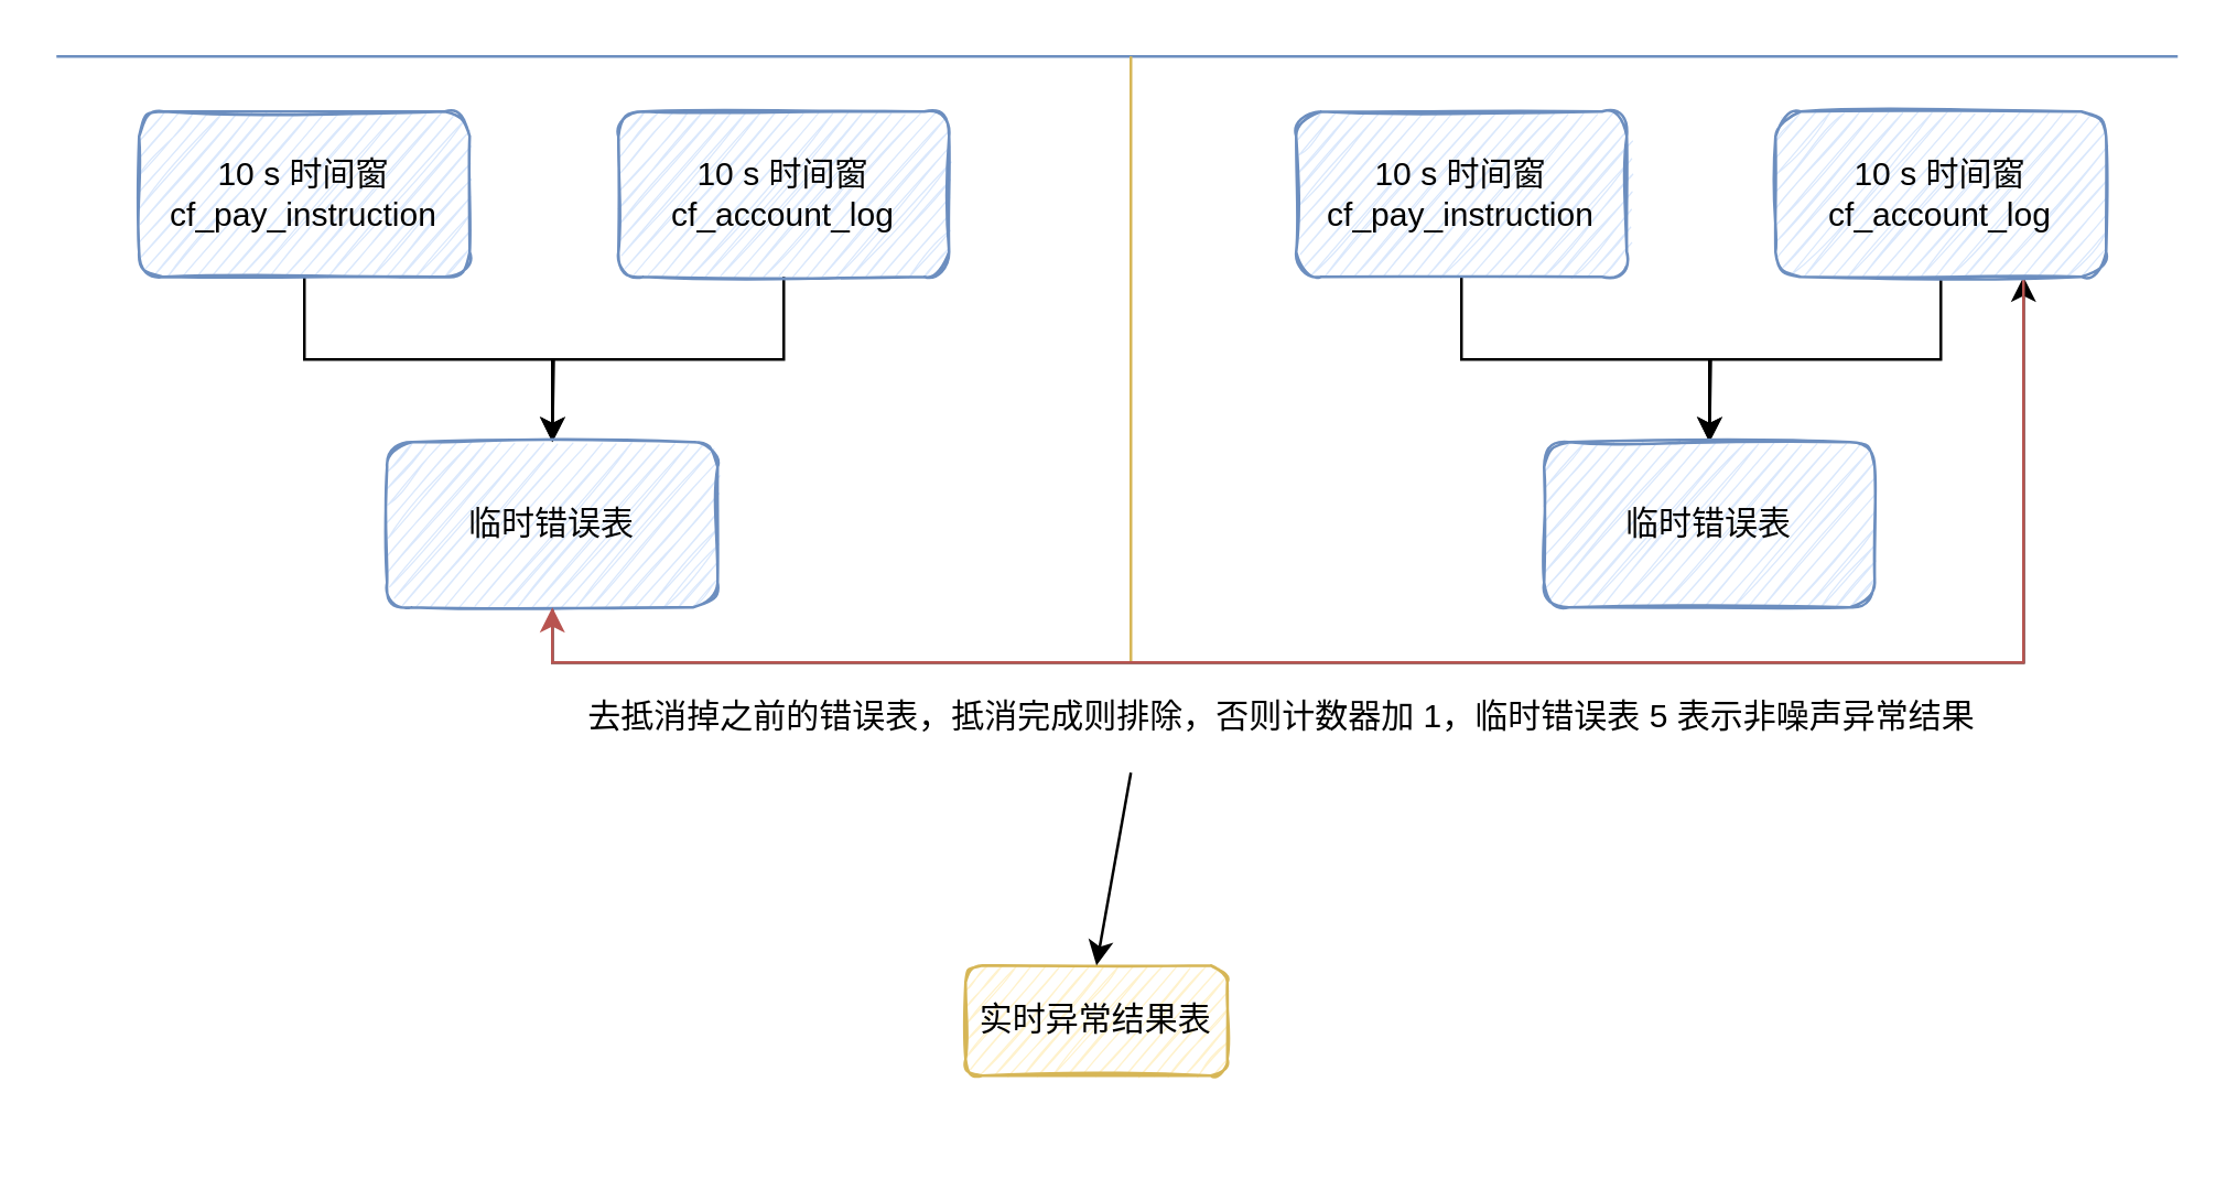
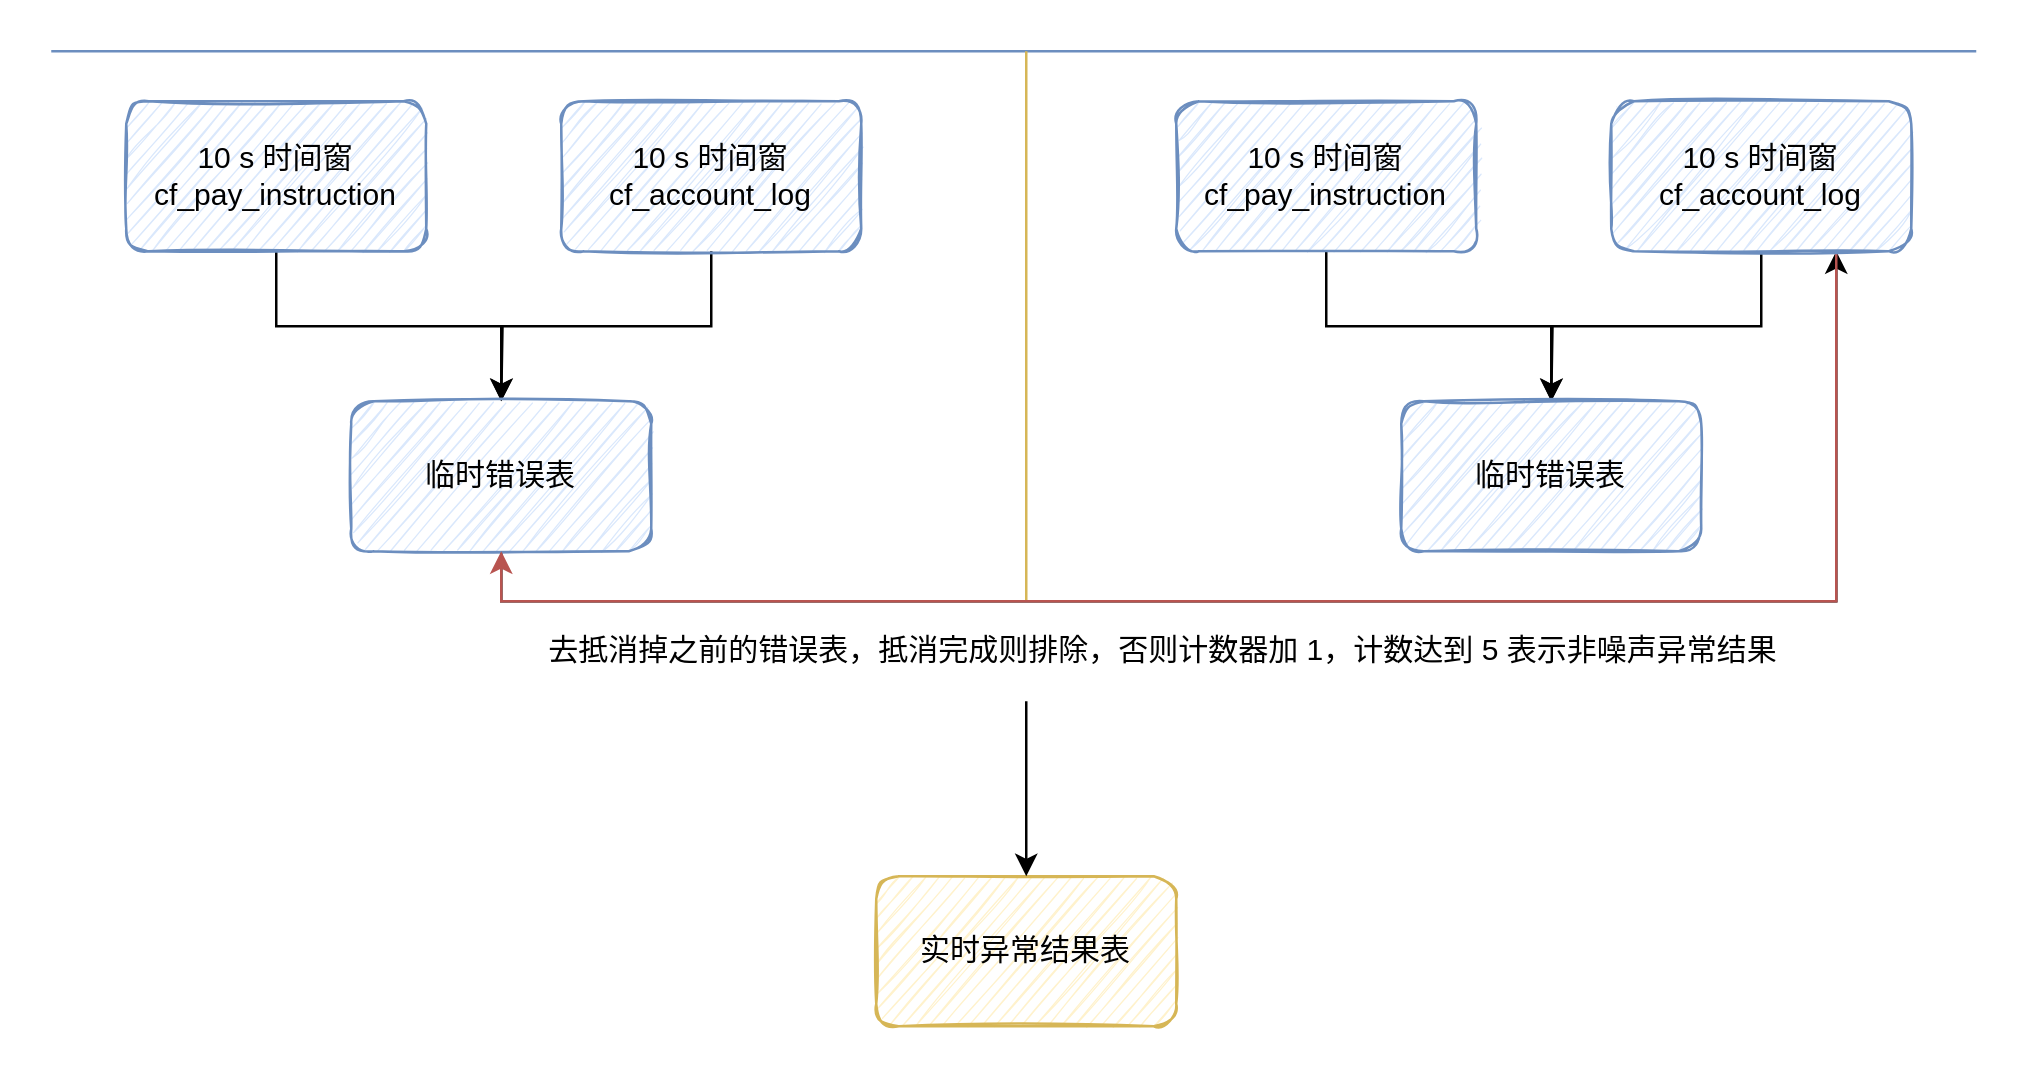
- <mxCell id="16" value="去抵消掉之前的错误表，抵消完成则排除，否则计数器加 1，临时错误表 5 表示非噪声异常结果" style="text;html=1;strokeColor=none;fillColor=none;align=center;verticalAlign=middle;whiteSpace=wrap;rounded=0;sketch=1;" vertex="1" parent="1"><mxGeometry x="200" y="250" width="530" height="20" as="geometry" /></mxCell>
+ <mxCell id="16" value="去抵消掉之前的错误表，抵消完成则排除，否则计数器加 1，计数达到 5 表示非噪声异常结果" style="text;html=1;strokeColor=none;fillColor=none;align=center;verticalAlign=middle;whiteSpace=wrap;rounded=0;sketch=1;" vertex="1" parent="1"><mxGeometry x="200" y="250" width="530" height="20" as="geometry" /></mxCell>
- <mxCell id="17" value="实时异常结果表" style="rounded=1;whiteSpace=wrap;html=1;sketch=1;fillColor=#fff2cc;strokeColor=#d6b656;" vertex="1" parent="1"><mxGeometry x="350" y="350" width="95" height="40" as="geometry" /></mxCell>
+ <mxCell id="17" value="实时异常结果表" style="rounded=1;whiteSpace=wrap;html=1;sketch=1;fillColor=#fff2cc;strokeColor=#d6b656;" vertex="1" parent="1"><mxGeometry x="350" y="350" width="120" height="60" as="geometry" /></mxCell>
